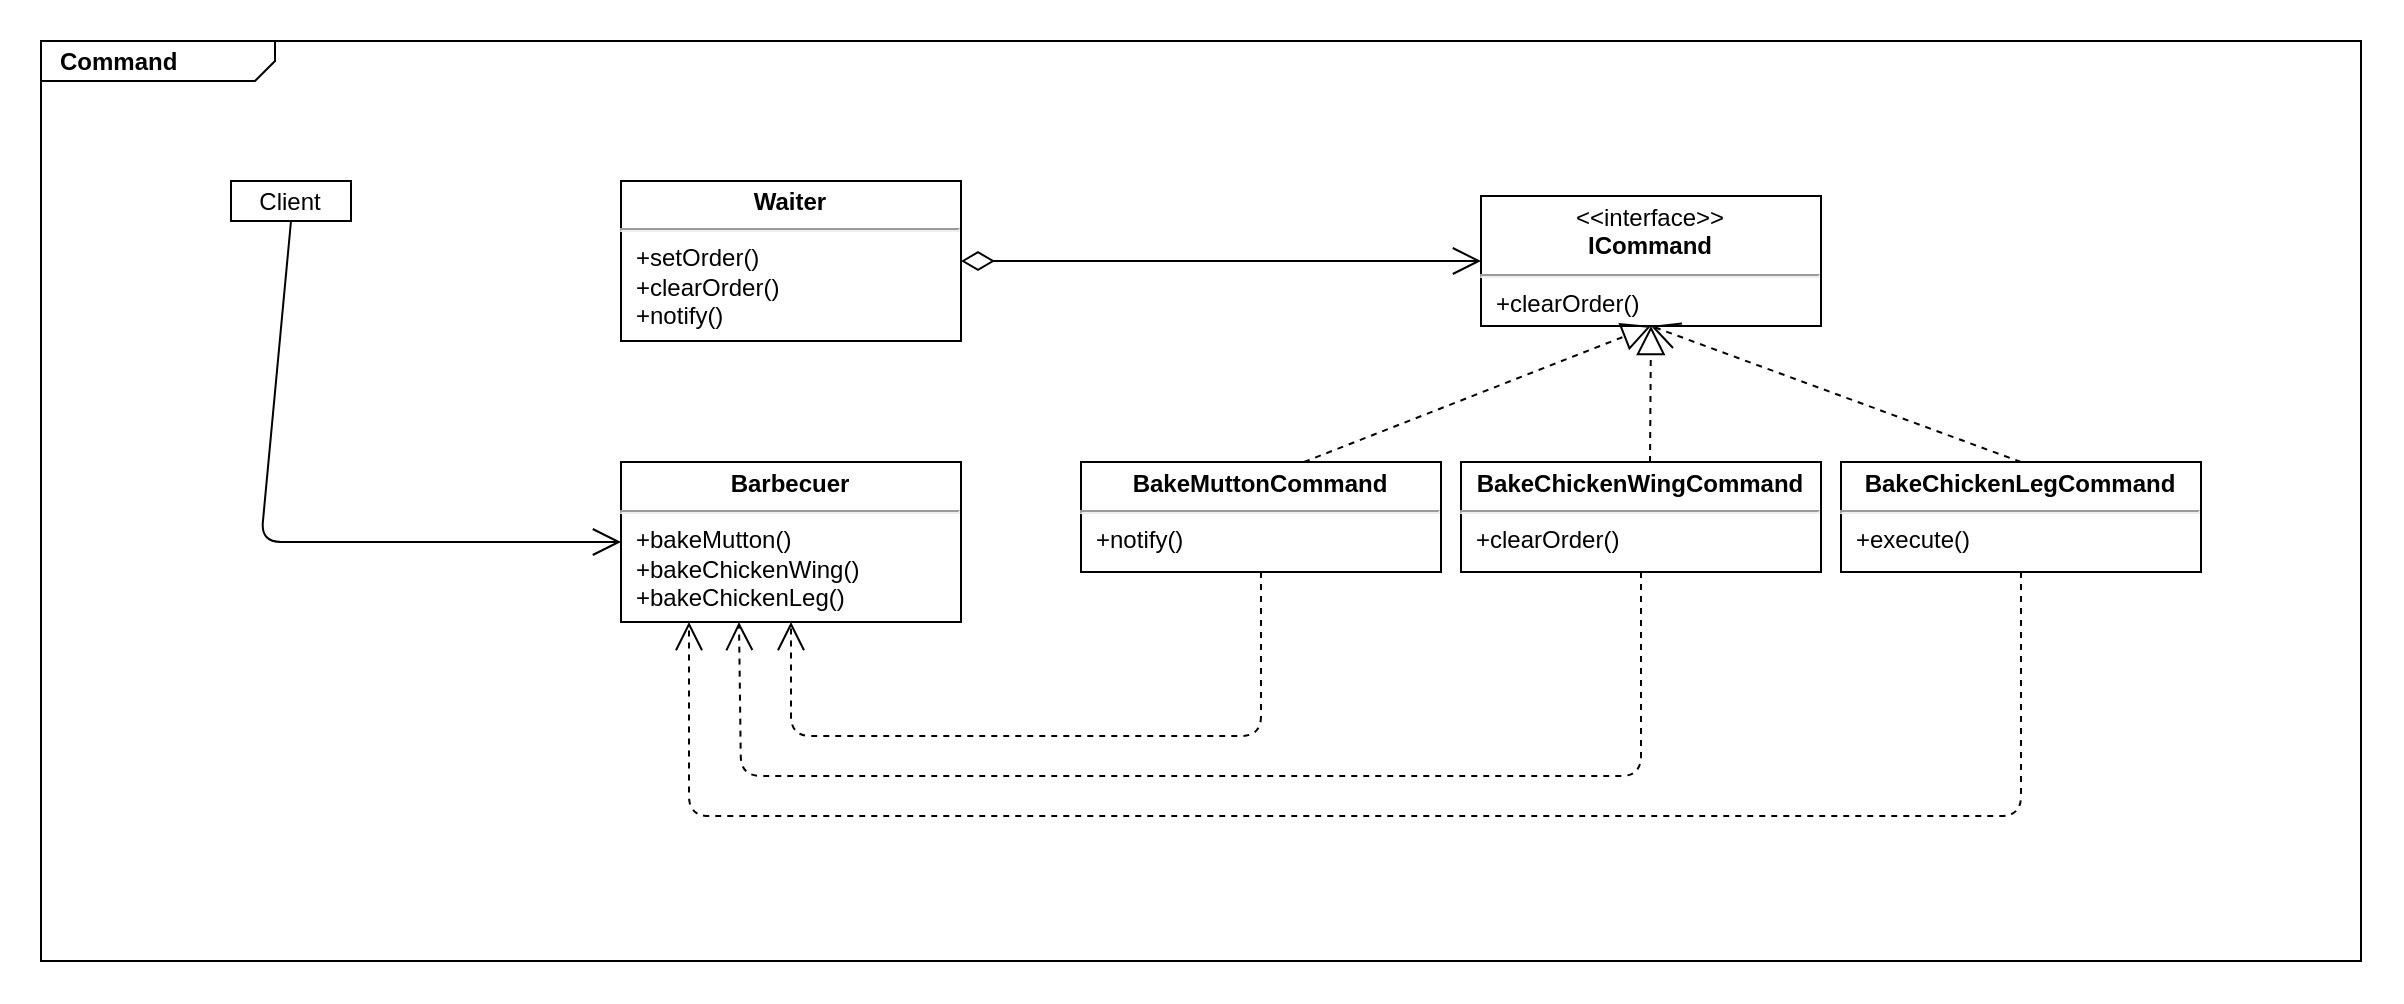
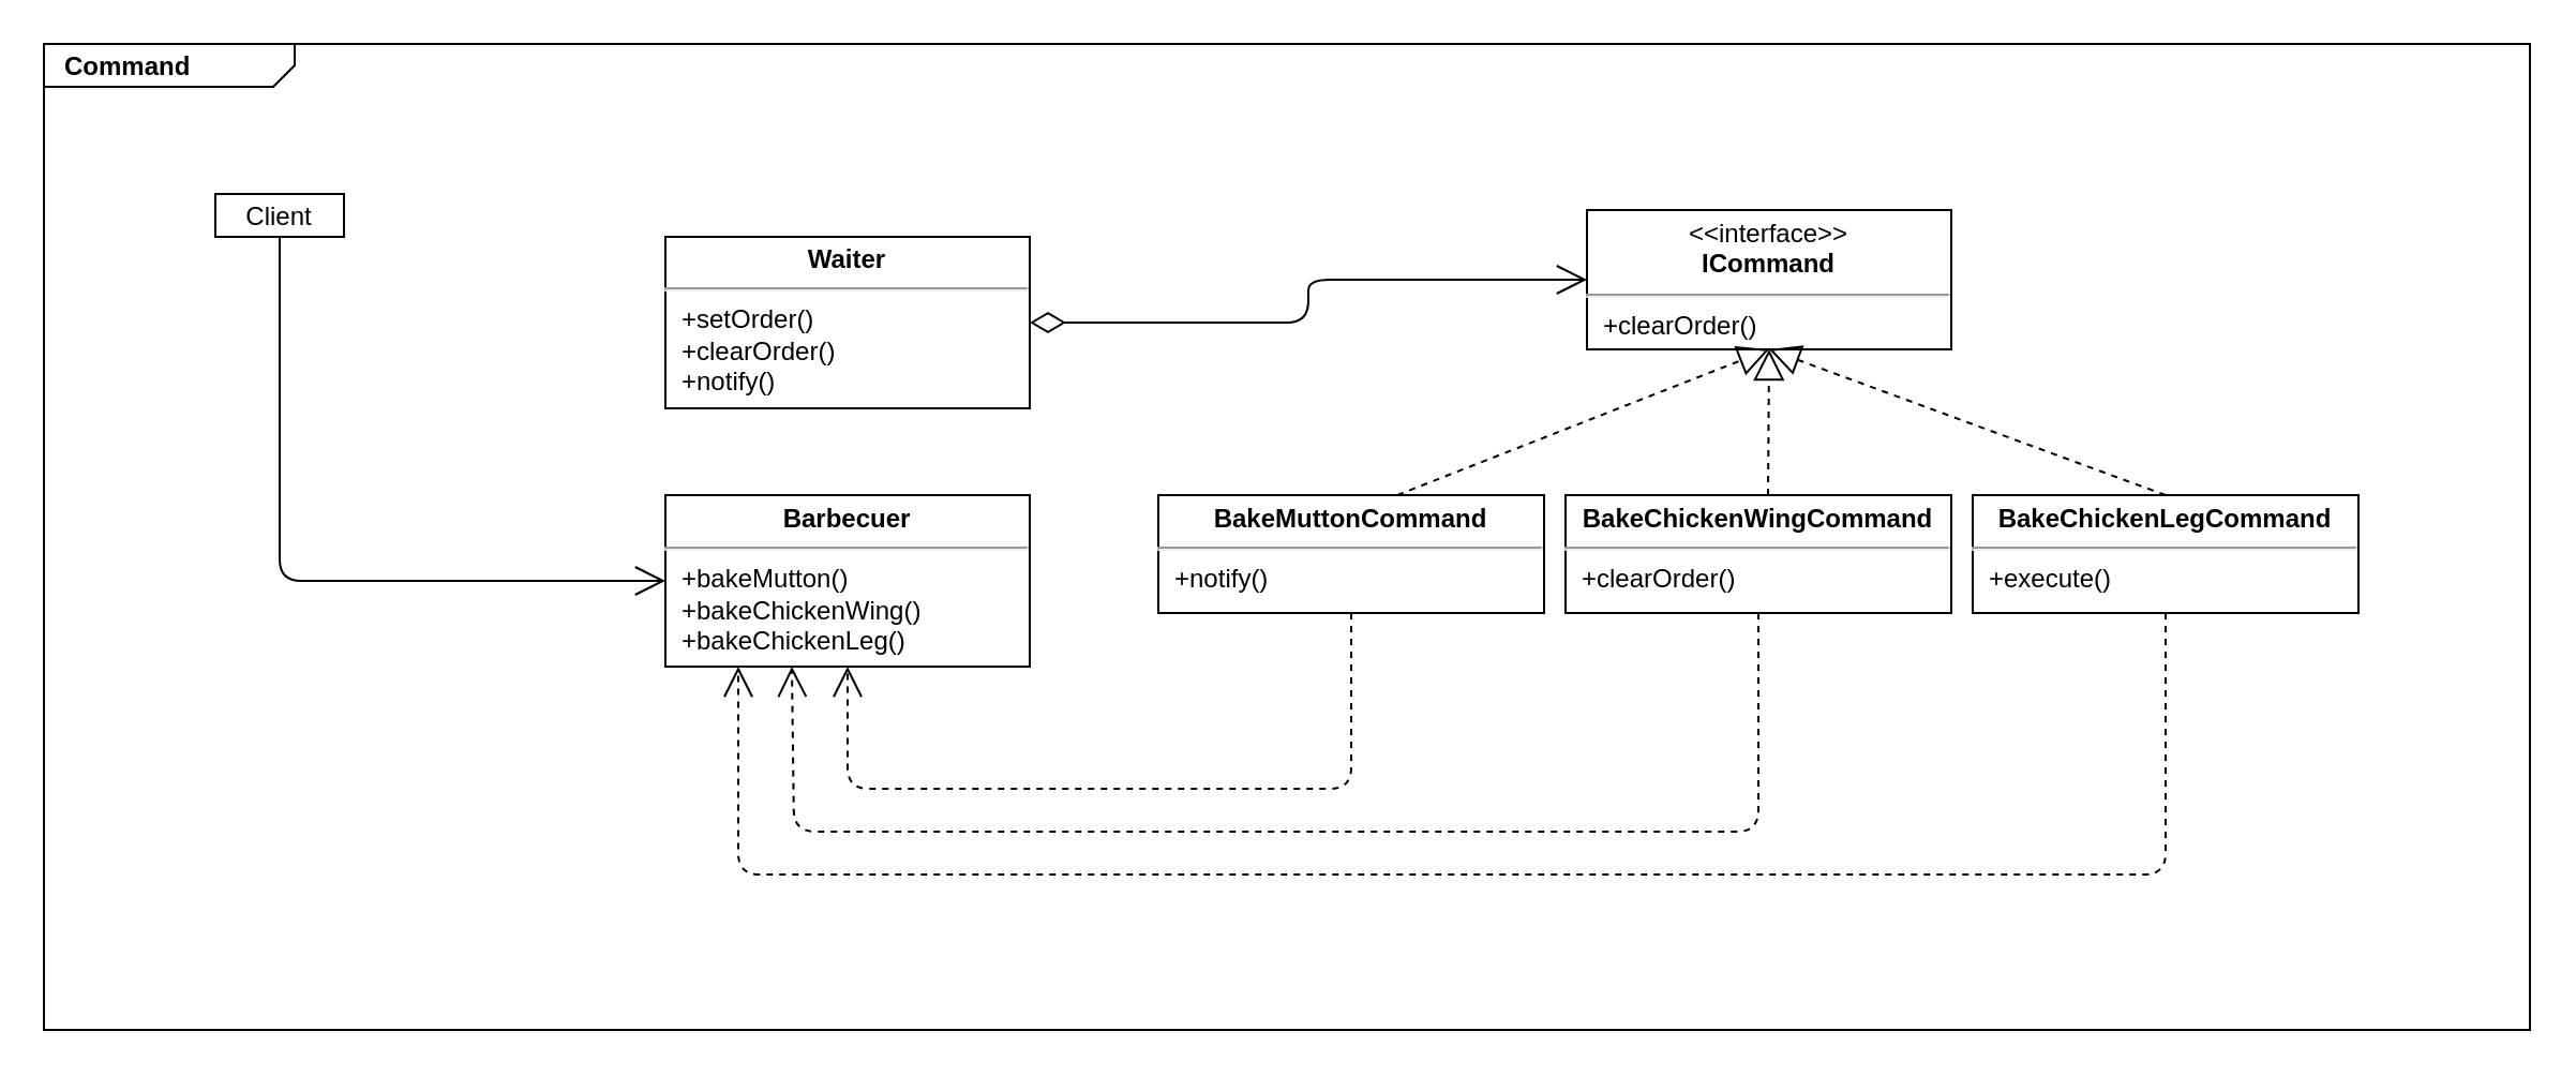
- <mxCell id="8" value="&lt;p style=&quot;margin: 0px ; margin-top: 4px ; text-align: center&quot;&gt;&lt;span&gt;Client&lt;/span&gt;&lt;br&gt;&lt;/p&gt;" style="shape=rect;html=1;overflow=fill;whiteSpace=wrap;" parent="1" vertex="1"><mxGeometry x="115" y="90" width="60" height="20" as="geometry" /></mxCell>
+ <mxCell id="8" value="&lt;p style=&quot;margin: 0px ; margin-top: 4px ; text-align: center&quot;&gt;&lt;span&gt;Client&lt;/span&gt;&lt;br&gt;&lt;/p&gt;" style="shape=rect;html=1;overflow=fill;whiteSpace=wrap;" parent="1" vertex="1"><mxGeometry x="100" y="90" width="60" height="20" as="geometry" /></mxCell>
- <mxCell id="16" value="&lt;p style=&quot;margin: 0px ; margin-top: 4px ; text-align: center&quot;&gt;&lt;b&gt;Waiter&lt;/b&gt;&lt;/p&gt;&lt;hr&gt;&lt;p style=&quot;margin: 0px ; margin-left: 8px ; text-align: left&quot;&gt;&lt;span&gt;+setOrder()&lt;/span&gt;&lt;/p&gt;&lt;p style=&quot;margin: 0px ; margin-left: 8px ; text-align: left&quot;&gt;+clearOrder()&lt;span&gt;&lt;br&gt;&lt;/span&gt;&lt;/p&gt;&lt;p style=&quot;margin: 0px ; margin-left: 8px ; text-align: left&quot;&gt;+notify()&lt;br&gt;&lt;/p&gt;" style="shape=rect;html=1;overflow=fill;whiteSpace=wrap;" vertex="1" parent="1"><mxGeometry x="310" y="90" width="170" height="80" as="geometry" /></mxCell>
+ <mxCell id="16" value="&lt;p style=&quot;margin: 0px ; margin-top: 4px ; text-align: center&quot;&gt;&lt;b&gt;Waiter&lt;/b&gt;&lt;/p&gt;&lt;hr&gt;&lt;p style=&quot;margin: 0px ; margin-left: 8px ; text-align: left&quot;&gt;&lt;span&gt;+setOrder()&lt;/span&gt;&lt;/p&gt;&lt;p style=&quot;margin: 0px ; margin-left: 8px ; text-align: left&quot;&gt;+clearOrder()&lt;span&gt;&lt;br&gt;&lt;/span&gt;&lt;/p&gt;&lt;p style=&quot;margin: 0px ; margin-left: 8px ; text-align: left&quot;&gt;+notify()&lt;br&gt;&lt;/p&gt;" style="shape=rect;html=1;overflow=fill;whiteSpace=wrap;" vertex="1" parent="1"><mxGeometry x="310" y="110" width="170" height="80" as="geometry" /></mxCell>
- <mxCell id="13" value="" style="endArrow=open;dashed=1;endFill=0;endSize=12;html=1;exitX=0.5;exitY=0;exitDx=0;exitDy=0;entryX=0.5;entryY=1;entryDx=0;entryDy=0;" edge="1" parent="1" source="12" target="3"><mxGeometry width="160" relative="1" as="geometry"><mxPoint x="834.5" y="240.5" as="sourcePoint" /><mxPoint x="830" y="170.5" as="targetPoint" /><Array as="points" /></mxGeometry></mxCell>
+ <mxCell id="13" value="" style="endArrow=block;dashed=1;endFill=0;endSize=12;html=1;exitX=0.5;exitY=0;exitDx=0;exitDy=0;entryX=0.5;entryY=1;entryDx=0;entryDy=0;" edge="1" parent="1" source="12" target="3"><mxGeometry width="160" relative="1" as="geometry"><mxPoint x="834.5" y="240.5" as="sourcePoint" /><mxPoint x="830" y="170.5" as="targetPoint" /><Array as="points" /></mxGeometry></mxCell>
